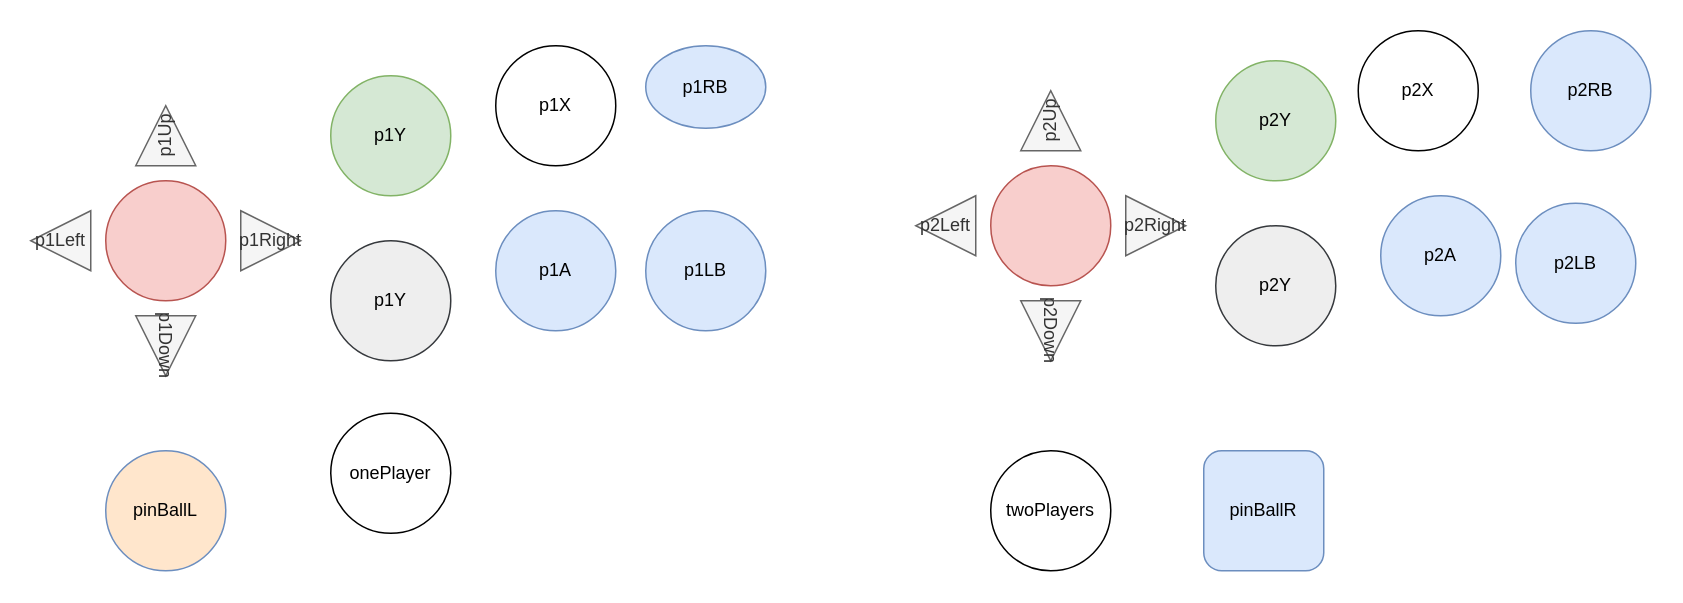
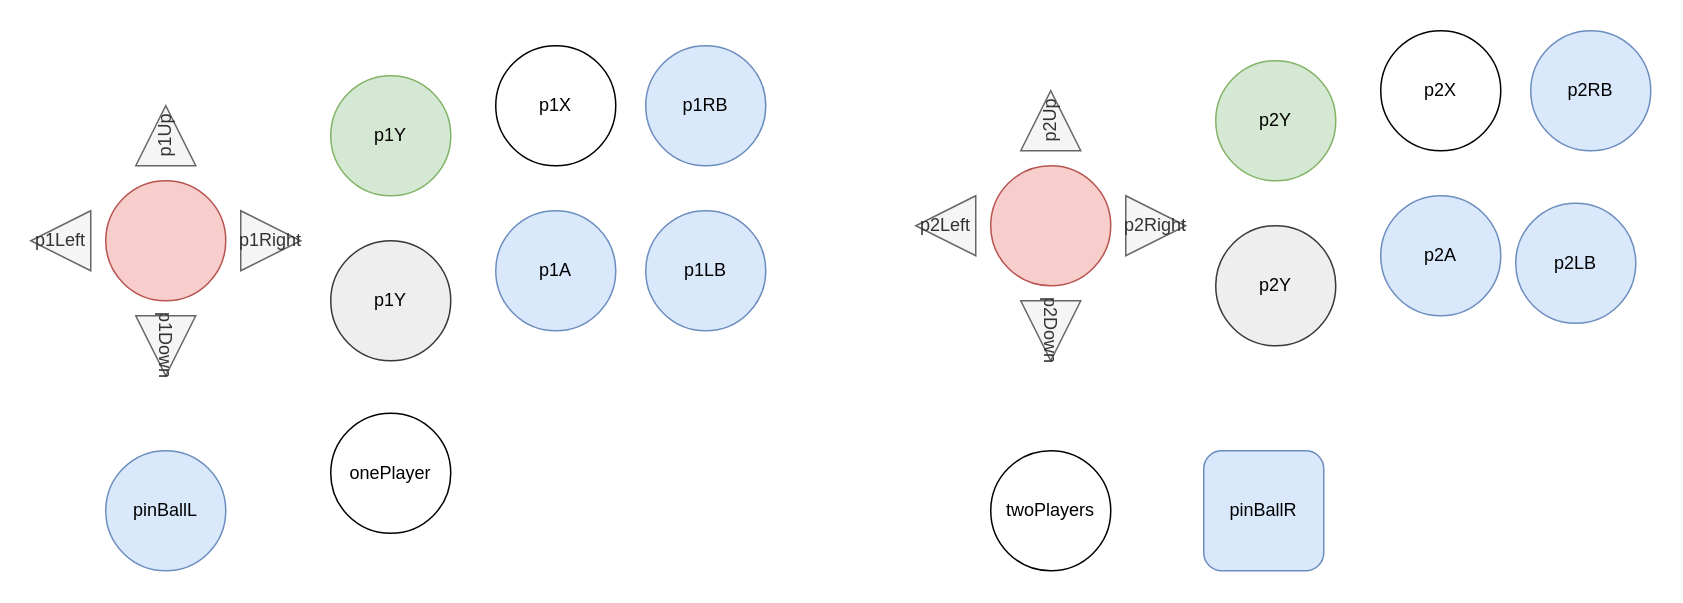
- <mxCell id="7" value="p1RB" style="ellipse;whiteSpace=wrap;html=1;aspect=fixed;fillColor=#dae8fc;strokeColor=#6c8ebf;" vertex="1" parent="1"><mxGeometry x="430" y="30" width="80" height="55" as="geometry" /></mxCell>
+ <mxCell id="7" value="p1RB" style="ellipse;whiteSpace=wrap;html=1;aspect=fixed;fillColor=#dae8fc;strokeColor=#6c8ebf;" vertex="1" parent="1"><mxGeometry x="430" y="30" width="80" height="80" as="geometry" /></mxCell>
- <mxCell id="16" value="p2X" style="ellipse;whiteSpace=wrap;html=1;aspect=fixed;" vertex="1" parent="1"><mxGeometry x="905" y="20" width="80" height="80" as="geometry" /></mxCell>
+ <mxCell id="16" value="p2X" style="ellipse;whiteSpace=wrap;html=1;aspect=fixed;" vertex="1" parent="1"><mxGeometry x="920" y="20" width="80" height="80" as="geometry" /></mxCell>
- <mxCell id="24" value="pinBallL" style="ellipse;whiteSpace=wrap;html=1;aspect=fixed;fillColor=#ffe6cc;strokeColor=#6c8ebf;" vertex="1" parent="1"><mxGeometry x="70" y="300" width="80" height="80" as="geometry" /></mxCell>
+ <mxCell id="24" value="pinBallL" style="ellipse;whiteSpace=wrap;html=1;aspect=fixed;fillColor=#dae8fc;strokeColor=#6c8ebf;" vertex="1" parent="1"><mxGeometry x="70" y="300" width="80" height="80" as="geometry" /></mxCell>
